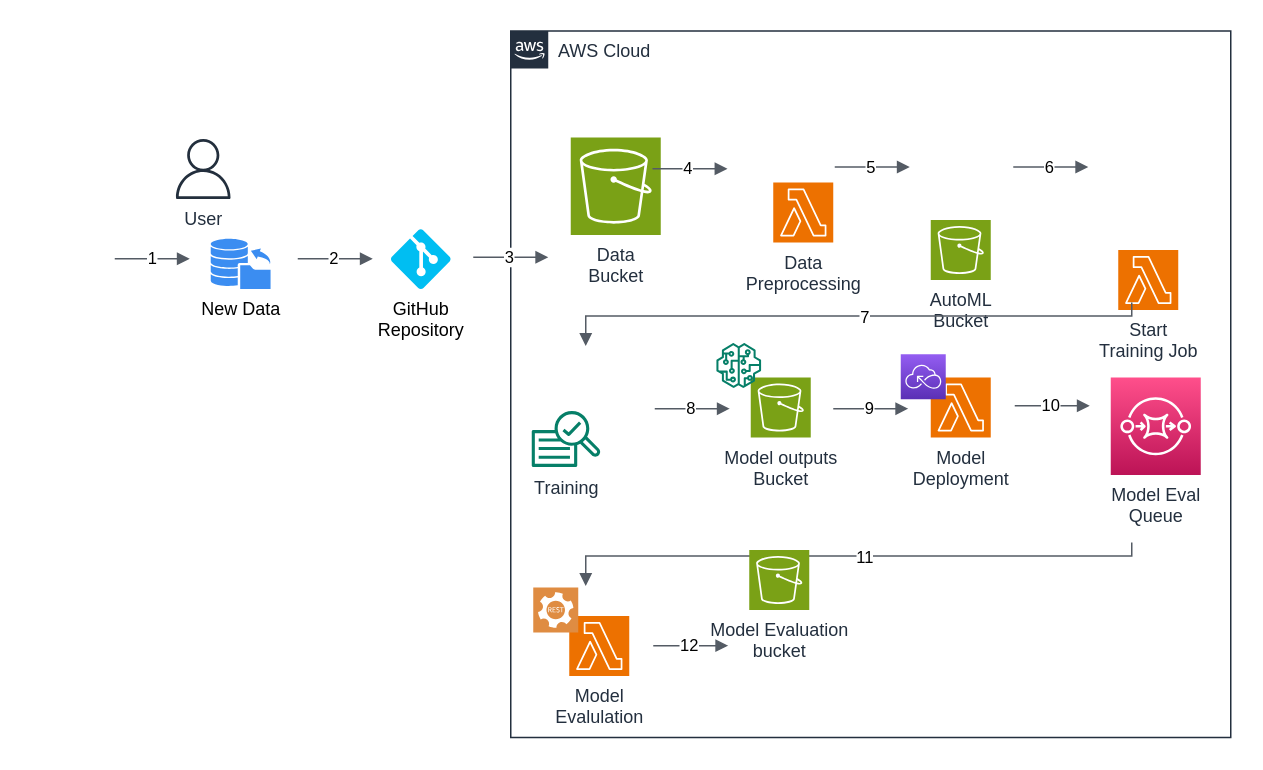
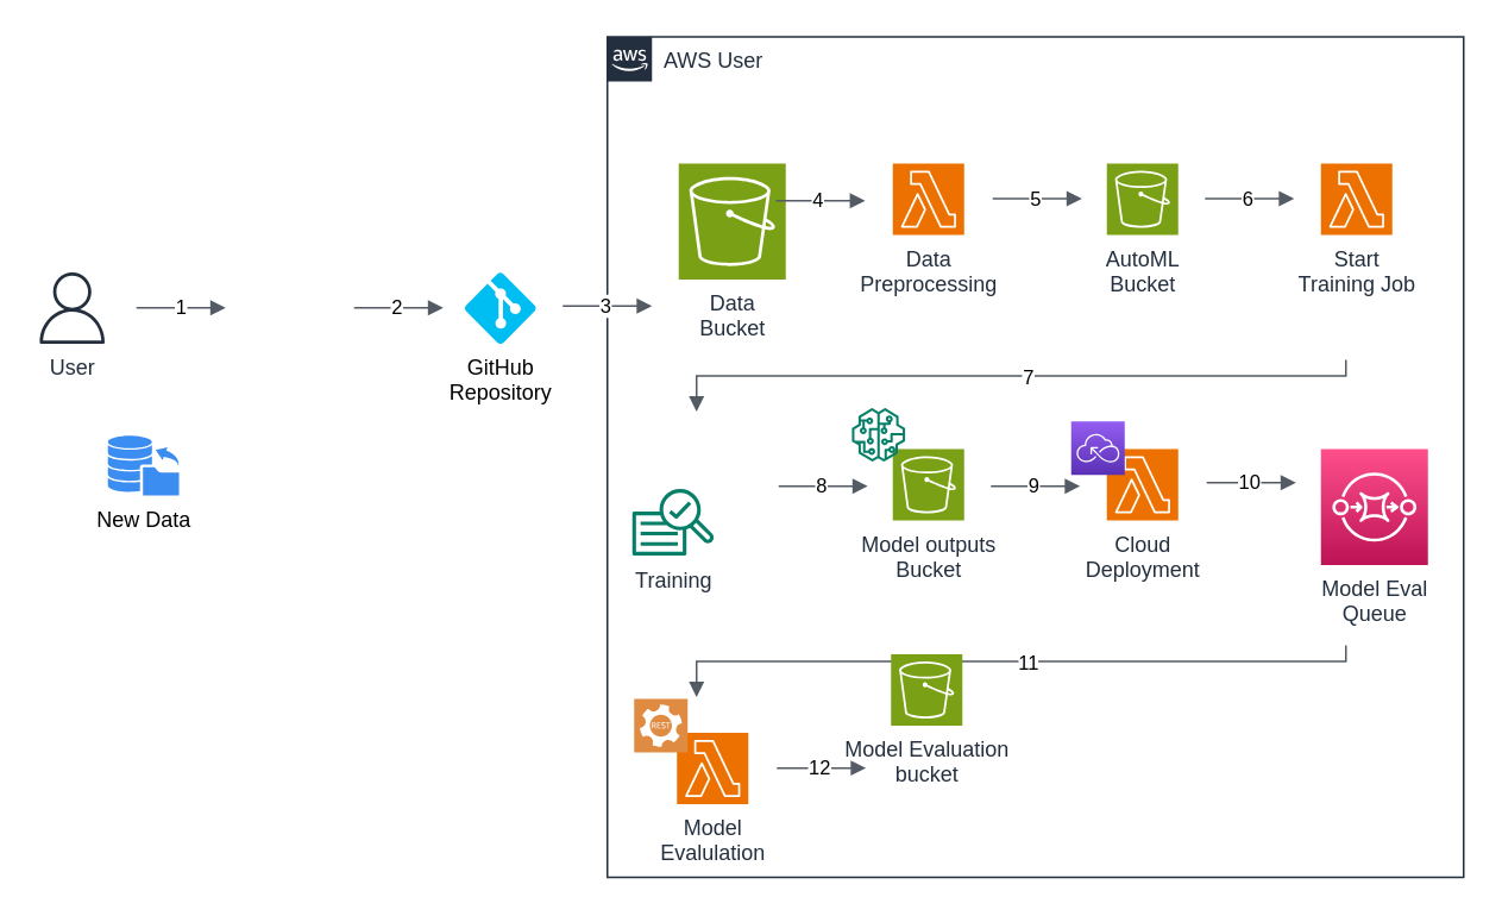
- <mxCell id="5" value="AWS Cloud" style="points=[[0,0],[0.25,0],[0.5,0],[0.75,0],[1,0],[1,0.25],[1,0.5],[1,0.75],[1,1],[0.75,1],[0.5,1],[0.25,1],[0,1],[0,0.75],[0,0.5],[0,0.25]];outlineConnect=0;gradientColor=none;html=1;whiteSpace=wrap;fontSize=12;fontStyle=0;container=1;pointerEvents=0;collapsible=0;recursiveResize=0;shape=mxgraph.aws4.group;grIcon=mxgraph.aws4.group_aws_cloud_alt;strokeColor=#232F3E;fillColor=none;verticalAlign=top;align=left;spacingLeft=30;fontColor=#232F3E;dashed=0;movable=1;resizable=1;rotatable=1;deletable=1;editable=1;connectable=1;" parent="1" vertex="1"><mxGeometry x="340" y="20" width="480" height="471" as="geometry" /></mxCell>
+ <mxCell id="5" value="AWS User" style="points=[[0,0],[0.25,0],[0.5,0],[0.75,0],[1,0],[1,0.25],[1,0.5],[1,0.75],[1,1],[0.75,1],[0.5,1],[0.25,1],[0,1],[0,0.75],[0,0.5],[0,0.25]];outlineConnect=0;gradientColor=none;html=1;whiteSpace=wrap;fontSize=12;fontStyle=0;container=1;pointerEvents=0;collapsible=0;recursiveResize=0;shape=mxgraph.aws4.group;grIcon=mxgraph.aws4.group_aws_cloud_alt;strokeColor=#232F3E;fillColor=none;verticalAlign=top;align=left;spacingLeft=30;fontColor=#232F3E;dashed=0;movable=1;resizable=1;rotatable=1;deletable=1;editable=1;connectable=1;" parent="1" vertex="1"><mxGeometry x="340" y="20" width="480" height="471" as="geometry" /></mxCell>
- <mxCell id="2" value="User" style="sketch=0;outlineConnect=0;fontColor=#232F3E;gradientColor=none;fillColor=#232F3D;strokeColor=none;dashed=0;verticalLabelPosition=bottom;verticalAlign=top;align=center;html=1;fontSize=12;fontStyle=0;aspect=fixed;pointerEvents=1;shape=mxgraph.aws4.user;" parent="1" vertex="1"><mxGeometry x="115" y="92" width="40" height="40" as="geometry" /></mxCell>
+ <mxCell id="2" value="User" style="sketch=0;outlineConnect=0;fontColor=#232F3E;gradientColor=none;fillColor=#232F3D;strokeColor=none;dashed=0;verticalLabelPosition=bottom;verticalAlign=top;align=center;html=1;fontSize=12;fontStyle=0;aspect=fixed;pointerEvents=1;shape=mxgraph.aws4.user;" parent="1" vertex="1"><mxGeometry x="20" y="152" width="40" height="40" as="geometry" /></mxCell>
- <mxCell id="7" value="Data&lt;br&gt;Preprocessing" style="sketch=0;points=[[0,0,0],[0.25,0,0],[0.5,0,0],[0.75,0,0],[1,0,0],[0,1,0],[0.25,1,0],[0.5,1,0],[0.75,1,0],[1,1,0],[0,0.25,0],[0,0.5,0],[0,0.75,0],[1,0.25,0],[1,0.5,0],[1,0.75,0]];outlineConnect=0;fontColor=#232F3E;fillColor=#ED7100;strokeColor=#ffffff;dashed=0;verticalLabelPosition=bottom;verticalAlign=top;align=center;html=1;fontSize=12;fontStyle=0;aspect=fixed;shape=mxgraph.aws4.resourceIcon;resIcon=mxgraph.aws4.lambda;" parent="5" vertex="1"><mxGeometry x="175" y="101" width="40" height="40" as="geometry" /></mxCell>
+ <mxCell id="7" value="Data&lt;br&gt;Preprocessing" style="sketch=0;points=[[0,0,0],[0.25,0,0],[0.5,0,0],[0.75,0,0],[1,0,0],[0,1,0],[0.25,1,0],[0.5,1,0],[0.75,1,0],[1,1,0],[0,0.25,0],[0,0.5,0],[0,0.75,0],[1,0.25,0],[1,0.5,0],[1,0.75,0]];outlineConnect=0;fontColor=#232F3E;fillColor=#ED7100;strokeColor=#ffffff;dashed=0;verticalLabelPosition=bottom;verticalAlign=top;align=center;html=1;fontSize=12;fontStyle=0;aspect=fixed;shape=mxgraph.aws4.resourceIcon;resIcon=mxgraph.aws4.lambda;" parent="5" vertex="1"><mxGeometry x="160" y="71" width="40" height="40" as="geometry" /></mxCell>
- <mxCell id="10" value="AutoML&lt;br&gt;Bucket" style="sketch=0;points=[[0,0,0],[0.25,0,0],[0.5,0,0],[0.75,0,0],[1,0,0],[0,1,0],[0.25,1,0],[0.5,1,0],[0.75,1,0],[1,1,0],[0,0.25,0],[0,0.5,0],[0,0.75,0],[1,0.25,0],[1,0.5,0],[1,0.75,0]];outlineConnect=0;fontColor=#232F3E;fillColor=#7AA116;strokeColor=#ffffff;dashed=0;verticalLabelPosition=bottom;verticalAlign=top;align=center;html=1;fontSize=12;fontStyle=0;aspect=fixed;shape=mxgraph.aws4.resourceIcon;resIcon=mxgraph.aws4.s3;" parent="5" vertex="1"><mxGeometry x="280" y="126" width="40" height="40" as="geometry" /></mxCell>
+ <mxCell id="10" value="AutoML&lt;br&gt;Bucket" style="sketch=0;points=[[0,0,0],[0.25,0,0],[0.5,0,0],[0.75,0,0],[1,0,0],[0,1,0],[0.25,1,0],[0.5,1,0],[0.75,1,0],[1,1,0],[0,0.25,0],[0,0.5,0],[0,0.75,0],[1,0.25,0],[1,0.5,0],[1,0.75,0]];outlineConnect=0;fontColor=#232F3E;fillColor=#7AA116;strokeColor=#ffffff;dashed=0;verticalLabelPosition=bottom;verticalAlign=top;align=center;html=1;fontSize=12;fontStyle=0;aspect=fixed;shape=mxgraph.aws4.resourceIcon;resIcon=mxgraph.aws4.s3;" parent="5" vertex="1"><mxGeometry x="280" y="71" width="40" height="40" as="geometry" /></mxCell>
- <mxCell id="3" value="New Data" style="sketch=0;html=1;aspect=fixed;strokeColor=none;shadow=0;fillColor=#3B8DF1;verticalAlign=top;labelPosition=center;verticalLabelPosition=bottom;shape=mxgraph.gcp2.database_uploading" parent="1" vertex="1"><mxGeometry x="140" y="158.4" width="40" height="33.6" as="geometry" /></mxCell>
+ <mxCell id="3" value="New Data" style="sketch=0;html=1;aspect=fixed;strokeColor=none;shadow=0;fillColor=#3B8DF1;verticalAlign=top;labelPosition=center;verticalLabelPosition=bottom;shape=mxgraph.gcp2.database_uploading" parent="1" vertex="1"><mxGeometry x="60" y="243.4" width="40" height="33.6" as="geometry" /></mxCell>
- <mxCell id="11" value="Start&lt;br&gt;Training Job" style="sketch=0;points=[[0,0,0],[0.25,0,0],[0.5,0,0],[0.75,0,0],[1,0,0],[0,1,0],[0.25,1,0],[0.5,1,0],[0.75,1,0],[1,1,0],[0,0.25,0],[0,0.5,0],[0,0.75,0],[1,0.25,0],[1,0.5,0],[1,0.75,0]];outlineConnect=0;fontColor=#232F3E;fillColor=#ED7100;strokeColor=#ffffff;dashed=0;verticalLabelPosition=bottom;verticalAlign=top;align=center;html=1;fontSize=12;fontStyle=0;aspect=fixed;shape=mxgraph.aws4.resourceIcon;resIcon=mxgraph.aws4.lambda;" parent="5" vertex="1"><mxGeometry x="405" y="146" width="40" height="40" as="geometry" /></mxCell>
+ <mxCell id="11" value="Start&lt;br&gt;Training Job" style="sketch=0;points=[[0,0,0],[0.25,0,0],[0.5,0,0],[0.75,0,0],[1,0,0],[0,1,0],[0.25,1,0],[0.5,1,0],[0.75,1,0],[1,1,0],[0,0.25,0],[0,0.5,0],[0,0.75,0],[1,0.25,0],[1,0.5,0],[1,0.75,0]];outlineConnect=0;fontColor=#232F3E;fillColor=#ED7100;strokeColor=#ffffff;dashed=0;verticalLabelPosition=bottom;verticalAlign=top;align=center;html=1;fontSize=12;fontStyle=0;aspect=fixed;shape=mxgraph.aws4.resourceIcon;resIcon=mxgraph.aws4.lambda;" parent="5" vertex="1"><mxGeometry x="400" y="71" width="40" height="40" as="geometry" /></mxCell>
- <mxCell id="13" value="Model&lt;br&gt;Deployment" style="sketch=0;points=[[0,0,0],[0.25,0,0],[0.5,0,0],[0.75,0,0],[1,0,0],[0,1,0],[0.25,1,0],[0.5,1,0],[0.75,1,0],[1,1,0],[0,0.25,0],[0,0.5,0],[0,0.75,0],[1,0.25,0],[1,0.5,0],[1,0.75,0]];outlineConnect=0;fontColor=#232F3E;fillColor=#ED7100;strokeColor=#ffffff;dashed=0;verticalLabelPosition=bottom;verticalAlign=top;align=center;html=1;fontSize=12;fontStyle=0;aspect=fixed;shape=mxgraph.aws4.resourceIcon;resIcon=mxgraph.aws4.lambda;" parent="5" vertex="1"><mxGeometry x="280" y="231" width="40" height="40" as="geometry" /></mxCell>
+ <mxCell id="13" value="Cloud&lt;br&gt;Deployment" style="sketch=0;points=[[0,0,0],[0.25,0,0],[0.5,0,0],[0.75,0,0],[1,0,0],[0,1,0],[0.25,1,0],[0.5,1,0],[0.75,1,0],[1,1,0],[0,0.25,0],[0,0.5,0],[0,0.75,0],[1,0.25,0],[1,0.5,0],[1,0.75,0]];outlineConnect=0;fontColor=#232F3E;fillColor=#ED7100;strokeColor=#ffffff;dashed=0;verticalLabelPosition=bottom;verticalAlign=top;align=center;html=1;fontSize=12;fontStyle=0;aspect=fixed;shape=mxgraph.aws4.resourceIcon;resIcon=mxgraph.aws4.lambda;" parent="5" vertex="1"><mxGeometry x="280" y="231" width="40" height="40" as="geometry" /></mxCell>
